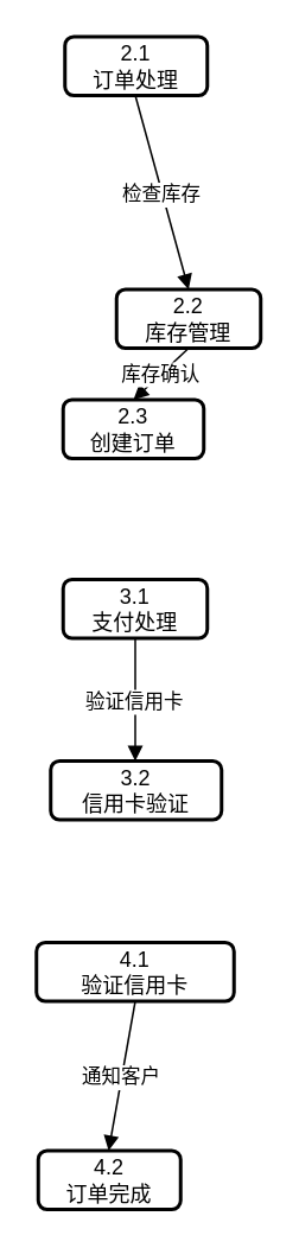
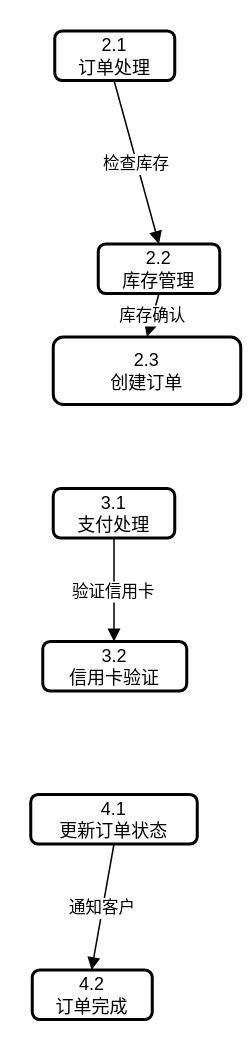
- <mxCell id="4" value="2.3&#10;创建订单" style="whiteSpace=wrap;strokeWidth=2;rounded=1;" parent="1" vertex="1"><mxGeometry x="35" y="224" width="79" height="33" as="geometry" /></mxCell>
+ <mxCell id="4" value="2.3&#10;创建订单" style="whiteSpace=wrap;strokeWidth=2;rounded=1;" parent="1" vertex="1"><mxGeometry x="35" y="224" width="125" height="45" as="geometry" /></mxCell>
- <mxCell id="7" value="4.1&#10;验证信用卡" style="whiteSpace=wrap;strokeWidth=2;rounded=1;" parent="1" vertex="1"><mxGeometry x="20" y="529" width="111" height="33" as="geometry" /></mxCell>
+ <mxCell id="7" value="4.1&#10;更新订单状态" style="whiteSpace=wrap;strokeWidth=2;rounded=1;" parent="1" vertex="1"><mxGeometry x="20" y="529" width="111" height="33" as="geometry" /></mxCell>
